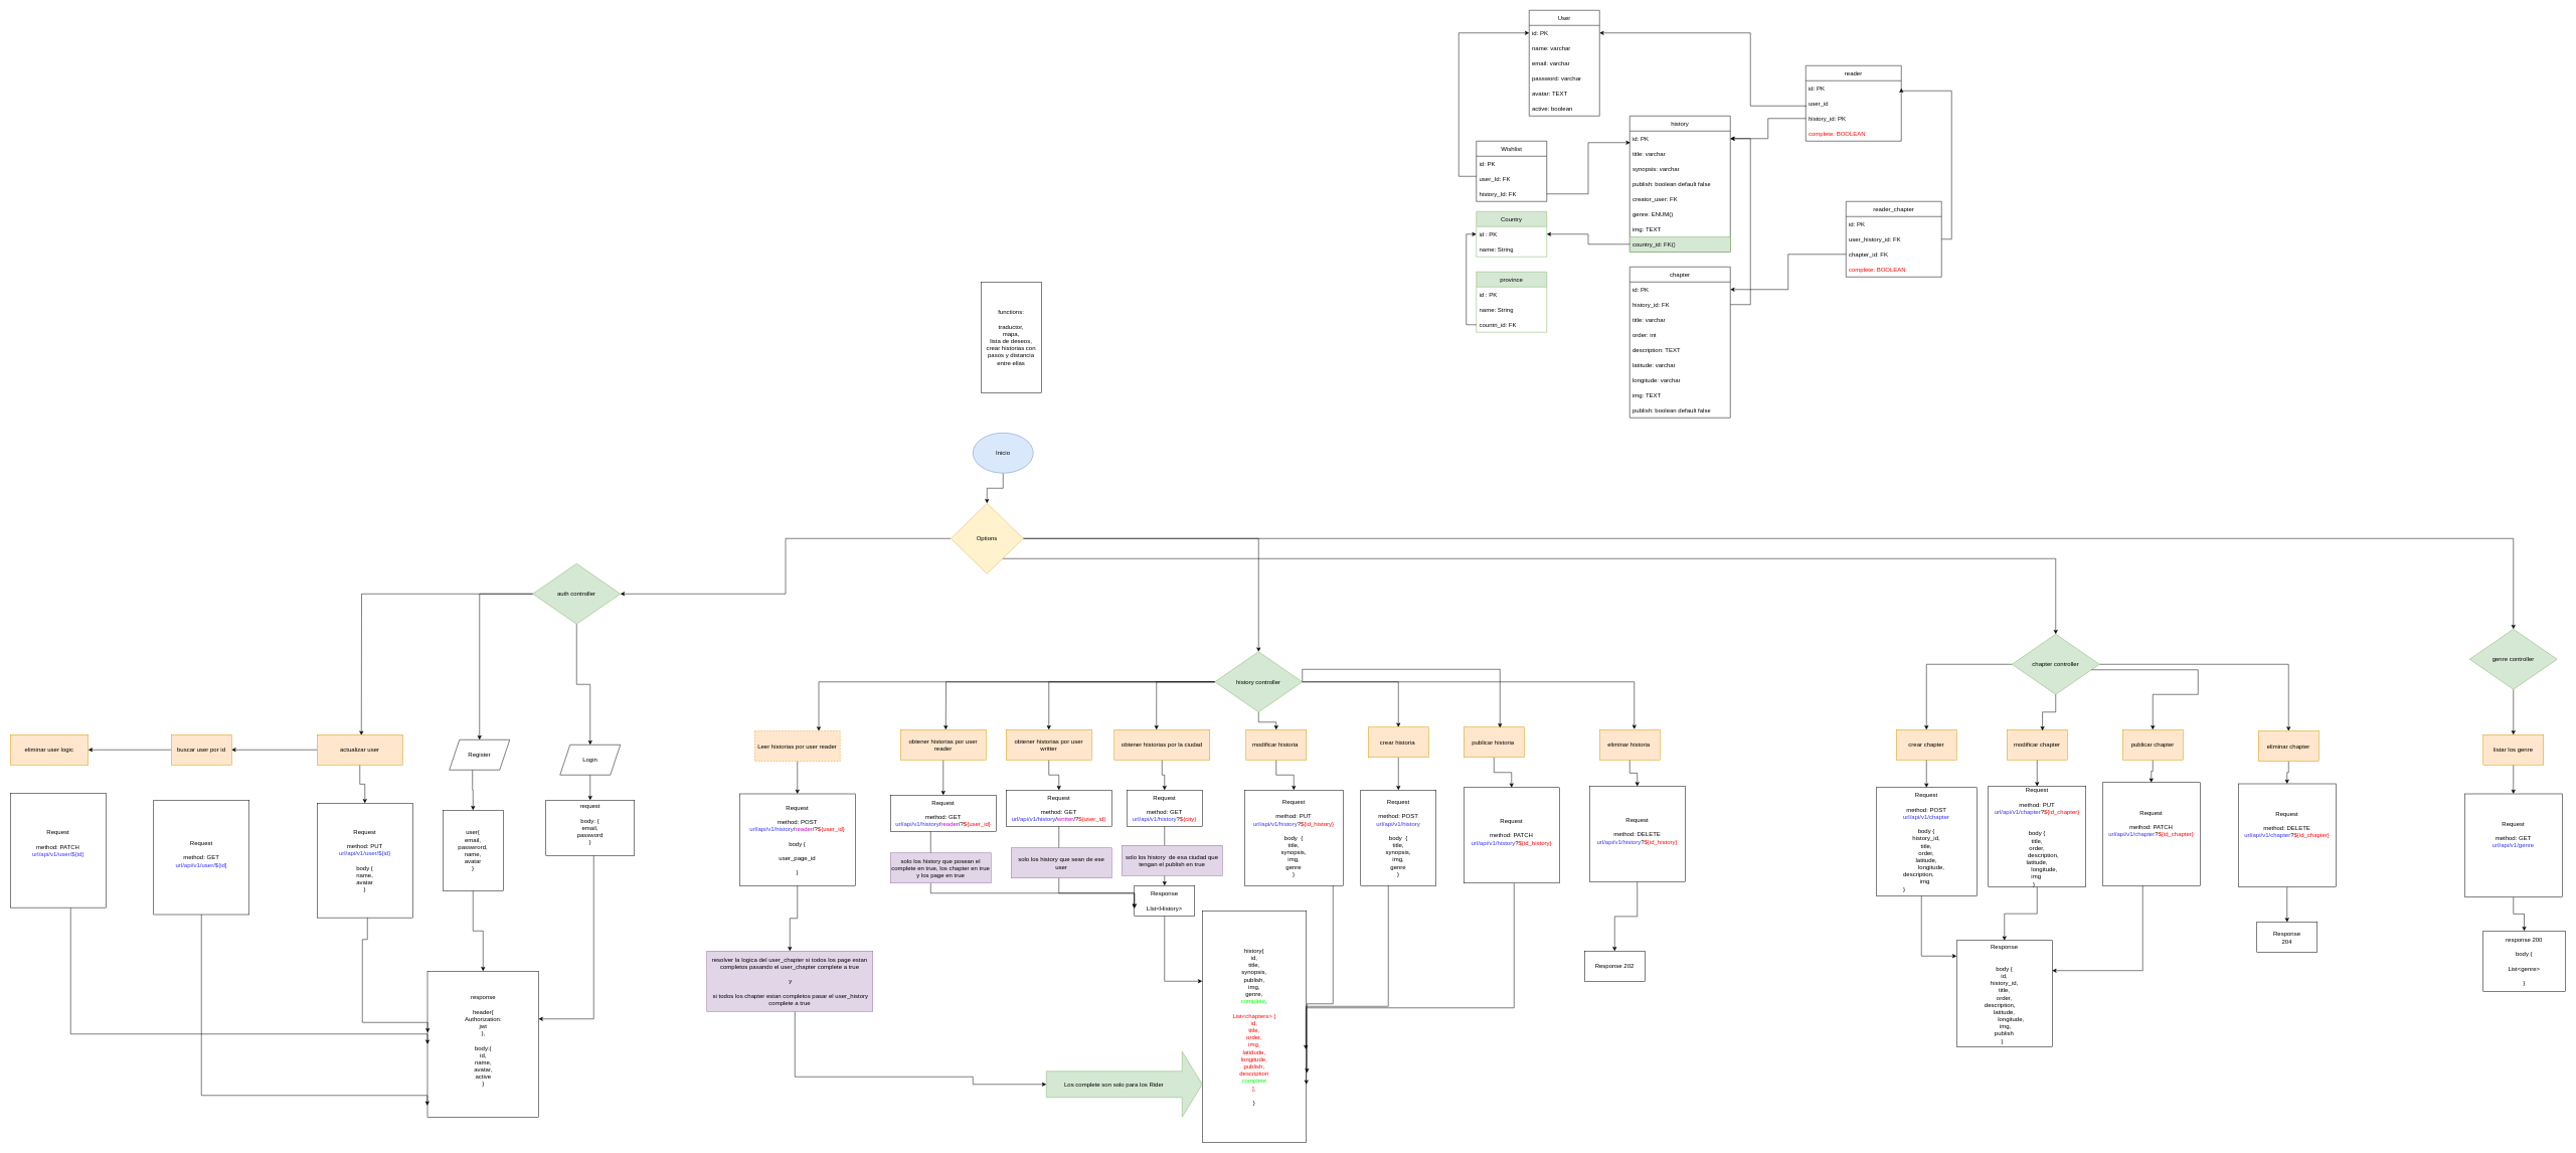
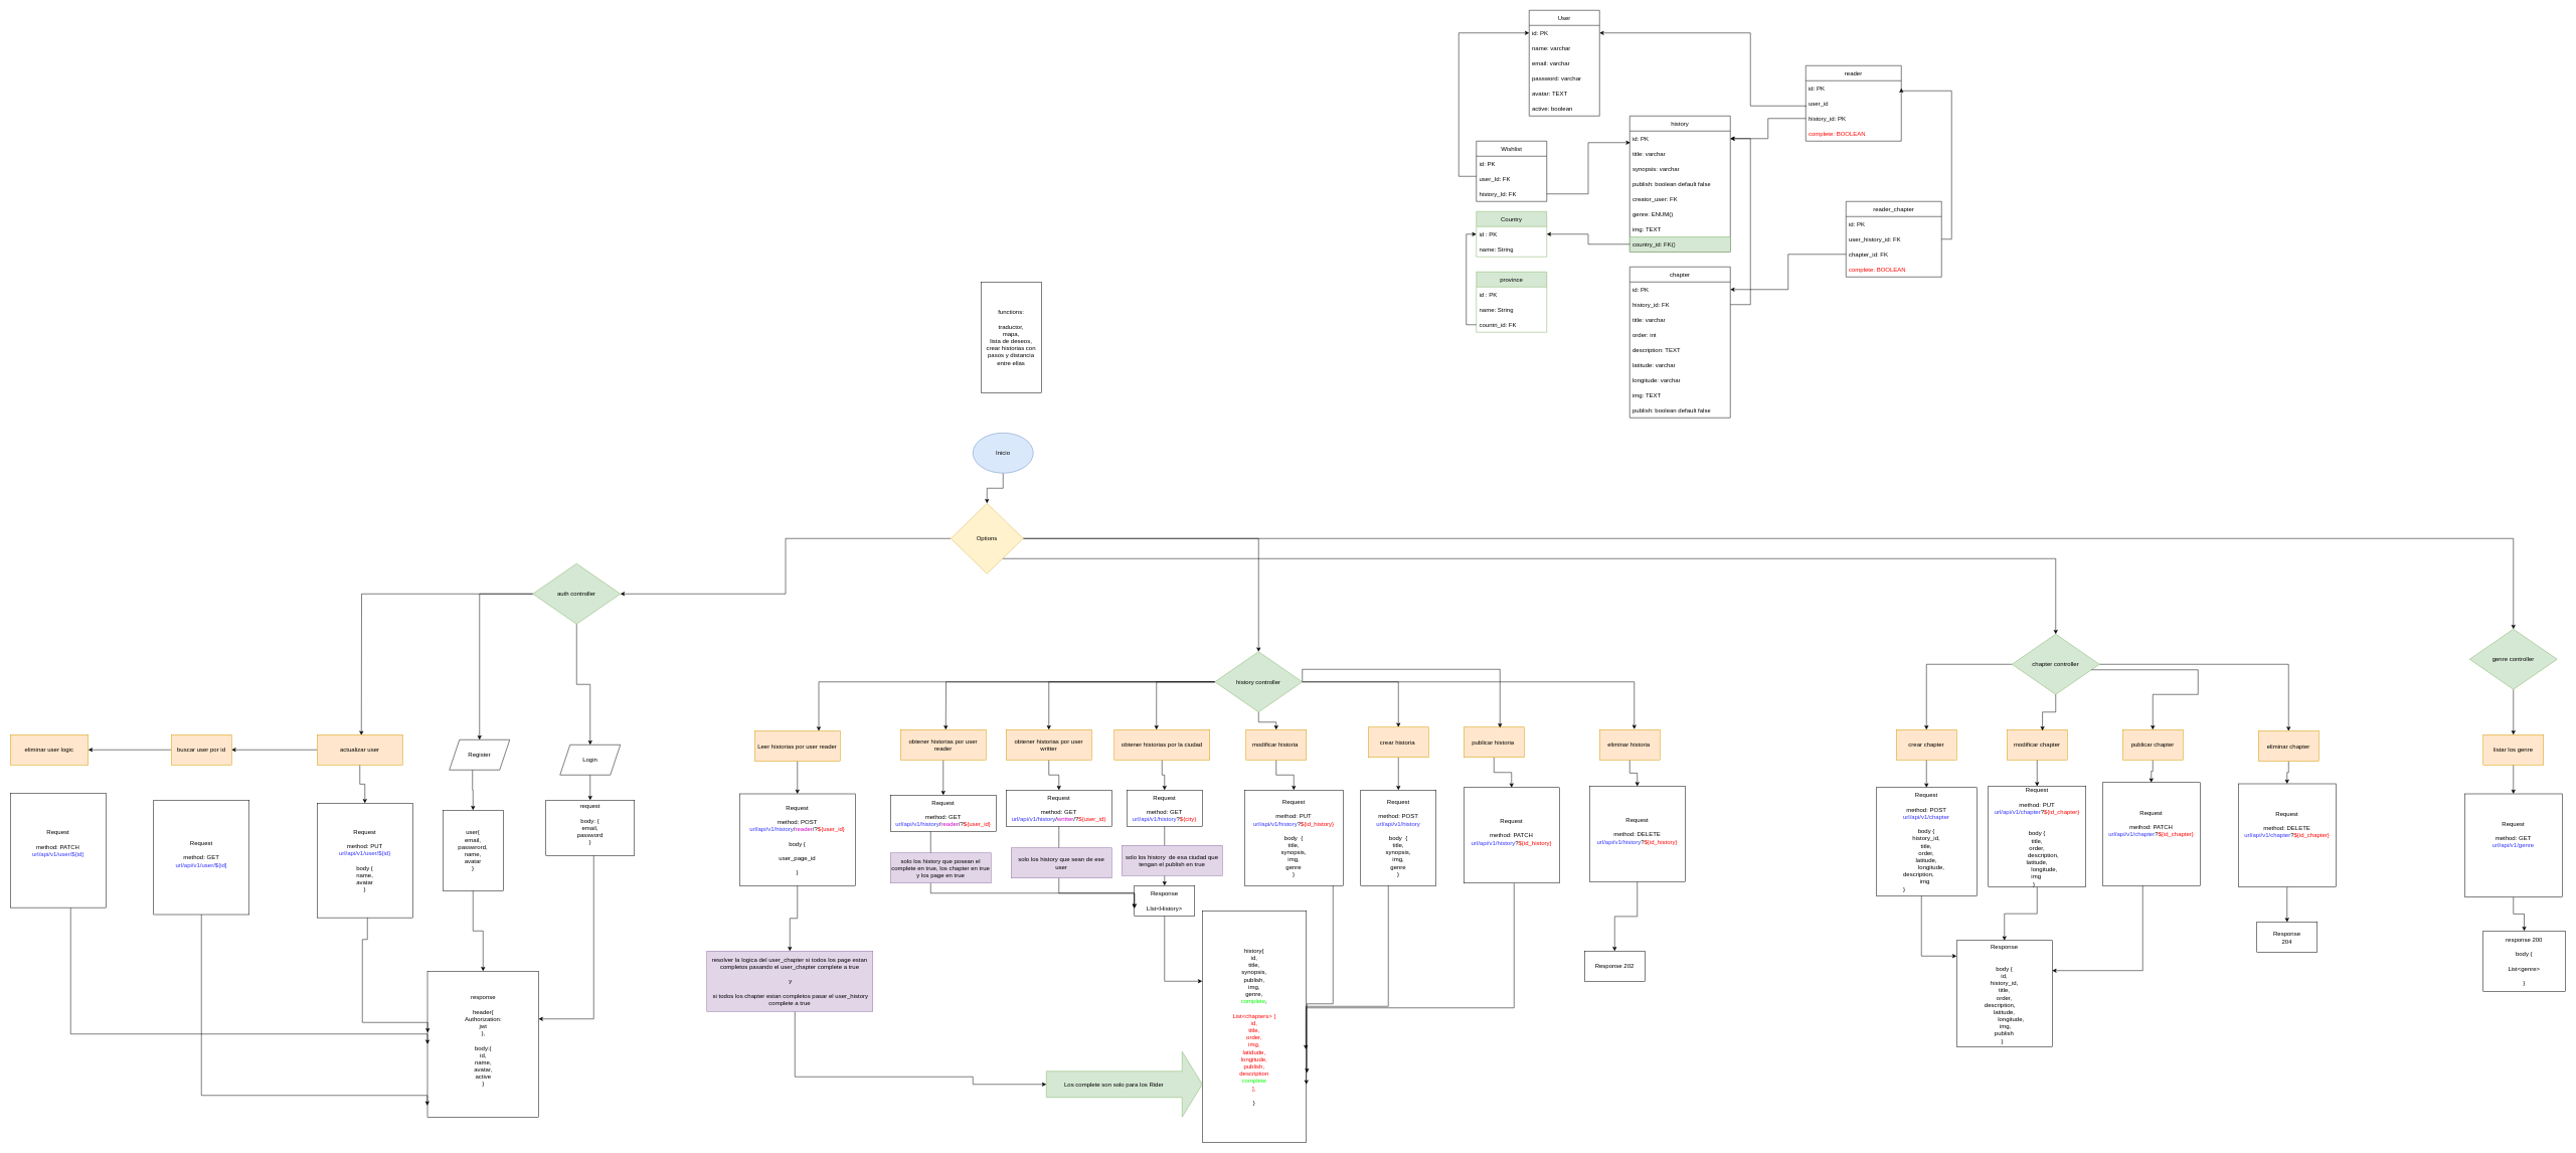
- <mxCell id="139" value="Leer historias por user reader" style="whiteSpace=wrap;html=1;fillColor=#ffe6cc;strokeColor=#d79b00;dashed=1;" parent="1" vertex="1"><mxGeometry x="1500" y="1452.5" width="170" height="60" as="geometry" /></mxCell>
+ <mxCell id="139" value="Leer historias por user reader" style="whiteSpace=wrap;html=1;fillColor=#ffe6cc;strokeColor=#d79b00;" parent="1" vertex="1"><mxGeometry x="1500" y="1452.5" width="170" height="60" as="geometry" /></mxCell>
